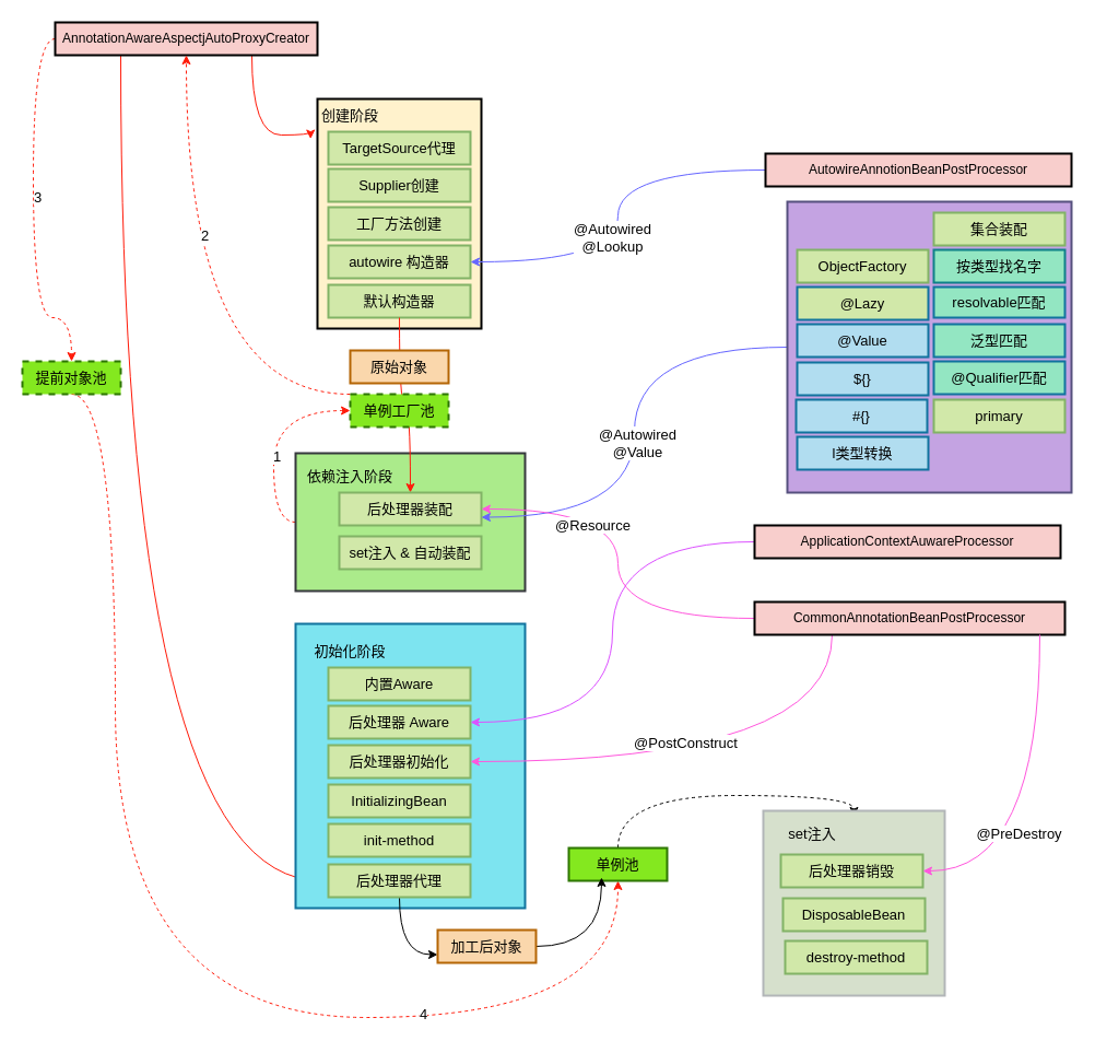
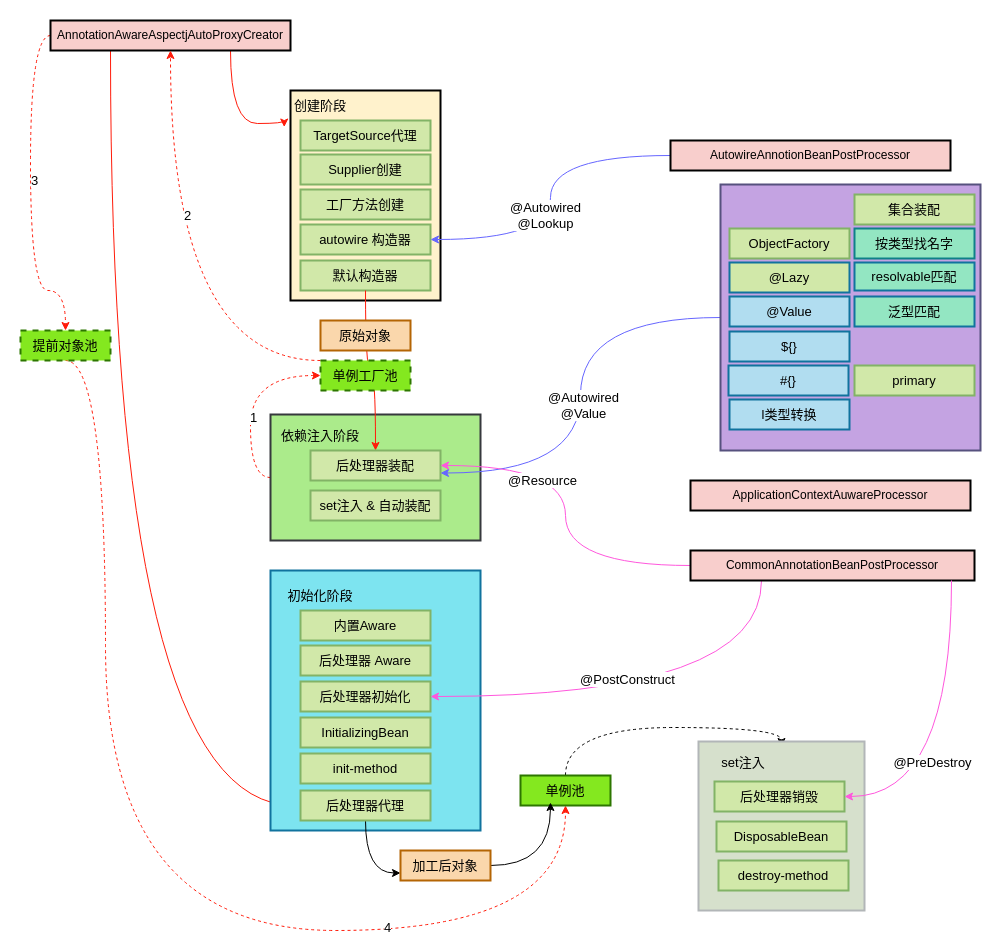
- <mxCell id="43" value="AutowireAnnotionBeanPostProcessor" style="rounded=0;whiteSpace=wrap;html=1;strokeColor=#000000;fillColor=#f8cecc;strokeWidth=2;" vertex="1" parent="1"><mxGeometry x="700" y="140" width="280" height="30" as="geometry" /></mxCell>
+ <mxCell id="43" value="AutowireAnnotionBeanPostProcessor" style="rounded=0;whiteSpace=wrap;html=1;strokeColor=#000000;fillColor=#f8cecc;strokeWidth=2;" vertex="1" parent="1"><mxGeometry x="670" y="140" width="280" height="30" as="geometry" /></mxCell>
- <mxCell id="57" value="&lt;font style=&quot;font-size: 13px;&quot;&gt;@Qualifier匹配&lt;/font&gt;" style="rounded=0;whiteSpace=wrap;html=1;strokeColor=#10739e;strokeWidth=2;fillColor=#93E6C2;" vertex="1" parent="1"><mxGeometry x="854" y="330" width="120" height="30" as="geometry" /></mxCell>
- <mxCell id="60" style="edgeStyle=orthogonalEdgeStyle;curved=1;rounded=0;orthogonalLoop=1;jettySize=auto;html=1;exitX=0;exitY=0.5;exitDx=0;exitDy=0;entryX=1;entryY=0.5;entryDx=0;entryDy=0;strokeColor=#DC52FF;fontSize=13;fontColor=#000000;" edge="1" parent="1" source="61" target="28"><mxGeometry relative="1" as="geometry" /></mxCell>
